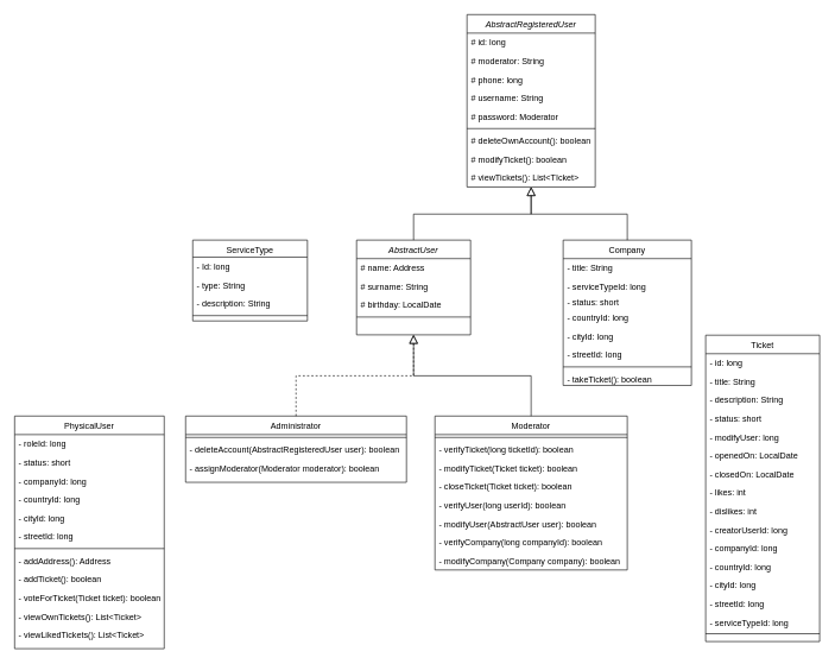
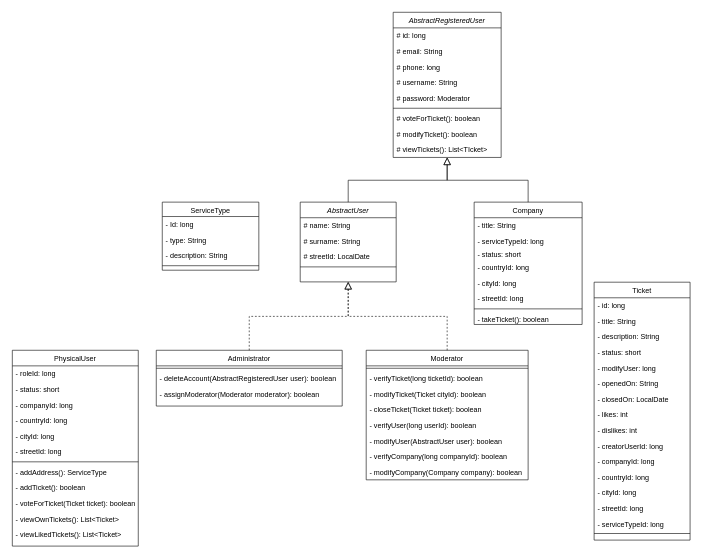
- <mxCell id="41" value="# moderator: String" style="text;align=left;verticalAlign=top;spacingLeft=4;spacingRight=4;overflow=hidden;rotatable=0;points=[[0,0.5],[1,0.5]];portConstraint=eastwest;" parent="39" vertex="1"><mxGeometry y="52" width="180" height="26" as="geometry" /></mxCell>
+ <mxCell id="41" value="# email: String" style="text;align=left;verticalAlign=top;spacingLeft=4;spacingRight=4;overflow=hidden;rotatable=0;points=[[0,0.5],[1,0.5]];portConstraint=eastwest;" parent="39" vertex="1"><mxGeometry y="52" width="180" height="26" as="geometry" /></mxCell>
- <mxCell id="46" value="# deleteOwnAccount(): boolean" style="text;align=left;verticalAlign=top;spacingLeft=4;spacingRight=4;overflow=hidden;rotatable=0;points=[[0,0.5],[1,0.5]];portConstraint=eastwest;" parent="39" vertex="1"><mxGeometry y="164" width="180" height="26" as="geometry" /></mxCell>
+ <mxCell id="46" value="# voteForTicket(): boolean" style="text;align=left;verticalAlign=top;spacingLeft=4;spacingRight=4;overflow=hidden;rotatable=0;points=[[0,0.5],[1,0.5]];portConstraint=eastwest;" parent="39" vertex="1"><mxGeometry y="164" width="180" height="26" as="geometry" /></mxCell>
- <mxCell id="3" value="# name: Address&#10;" style="text;align=left;verticalAlign=top;spacingLeft=4;spacingRight=4;overflow=hidden;rotatable=0;points=[[0,0.5],[1,0.5]];portConstraint=eastwest;rounded=0;shadow=0;html=0;" parent="2" vertex="1"><mxGeometry y="26" width="160" height="26" as="geometry" /></mxCell>
+ <mxCell id="3" value="# name: String&#10;" style="text;align=left;verticalAlign=top;spacingLeft=4;spacingRight=4;overflow=hidden;rotatable=0;points=[[0,0.5],[1,0.5]];portConstraint=eastwest;rounded=0;shadow=0;html=0;" parent="2" vertex="1"><mxGeometry y="26" width="160" height="26" as="geometry" /></mxCell>
- <mxCell id="5" value="# birthday: LocalDate" style="text;align=left;verticalAlign=top;spacingLeft=4;spacingRight=4;overflow=hidden;rotatable=0;points=[[0,0.5],[1,0.5]];portConstraint=eastwest;" parent="2" vertex="1"><mxGeometry y="78" width="160" height="26" as="geometry" /></mxCell>
+ <mxCell id="5" value="# streetId: LocalDate" style="text;align=left;verticalAlign=top;spacingLeft=4;spacingRight=4;overflow=hidden;rotatable=0;points=[[0,0.5],[1,0.5]];portConstraint=eastwest;" parent="2" vertex="1"><mxGeometry y="78" width="160" height="26" as="geometry" /></mxCell>
- <mxCell id="29" value="" style="endArrow=block;endSize=10;endFill=0;shadow=0;strokeWidth=1;rounded=0;edgeStyle=elbowEdgeStyle;elbow=vertical;" parent="1" source="20" target="2" edge="1"><mxGeometry width="160" relative="1" as="geometry"><mxPoint x="490" y="656.5" as="sourcePoint" /><mxPoint x="590" y="554.5" as="targetPoint" /></mxGeometry></mxCell>
+ <mxCell id="29" value="" style="endArrow=block;endSize=10;endFill=0;shadow=0;strokeWidth=1;rounded=0;edgeStyle=elbowEdgeStyle;elbow=vertical;dashed=1;" parent="1" source="20" target="2" edge="1"><mxGeometry width="160" relative="1" as="geometry"><mxPoint x="490" y="656.5" as="sourcePoint" /><mxPoint x="590" y="554.5" as="targetPoint" /></mxGeometry></mxCell>
- <mxCell id="62" value="- openedOn: LocalDate" style="text;align=left;verticalAlign=top;spacingLeft=4;spacingRight=4;overflow=hidden;rotatable=0;points=[[0,0.5],[1,0.5]];portConstraint=eastwest;" parent="56" vertex="1"><mxGeometry y="156" width="160" height="26" as="geometry" /></mxCell>
+ <mxCell id="62" value="- openedOn: String" style="text;align=left;verticalAlign=top;spacingLeft=4;spacingRight=4;overflow=hidden;rotatable=0;points=[[0,0.5],[1,0.5]];portConstraint=eastwest;" parent="56" vertex="1"><mxGeometry y="156" width="160" height="26" as="geometry" /></mxCell>
- <mxCell id="23" value="- modifyTicket(Ticket ticket): boolean" style="text;align=left;verticalAlign=top;spacingLeft=4;spacingRight=4;overflow=hidden;rotatable=0;points=[[0,0.5],[1,0.5]];portConstraint=eastwest;" parent="20" vertex="1"><mxGeometry y="60" width="270" height="26" as="geometry" /></mxCell>
+ <mxCell id="23" value="- modifyTicket(Ticket cityId): boolean" style="text;align=left;verticalAlign=top;spacingLeft=4;spacingRight=4;overflow=hidden;rotatable=0;points=[[0,0.5],[1,0.5]];portConstraint=eastwest;" parent="20" vertex="1"><mxGeometry y="60" width="270" height="26" as="geometry" /></mxCell>
- <mxCell id="15" value="- addAddress(): Address" style="text;align=left;verticalAlign=top;spacingLeft=4;spacingRight=4;overflow=hidden;rotatable=0;points=[[0,0.5],[1,0.5]];portConstraint=eastwest;" parent="7" vertex="1"><mxGeometry y="190" width="210" height="26" as="geometry" /></mxCell>
+ <mxCell id="15" value="- addAddress(): ServiceType" style="text;align=left;verticalAlign=top;spacingLeft=4;spacingRight=4;overflow=hidden;rotatable=0;points=[[0,0.5],[1,0.5]];portConstraint=eastwest;" parent="7" vertex="1"><mxGeometry y="190" width="210" height="26" as="geometry" /></mxCell>
